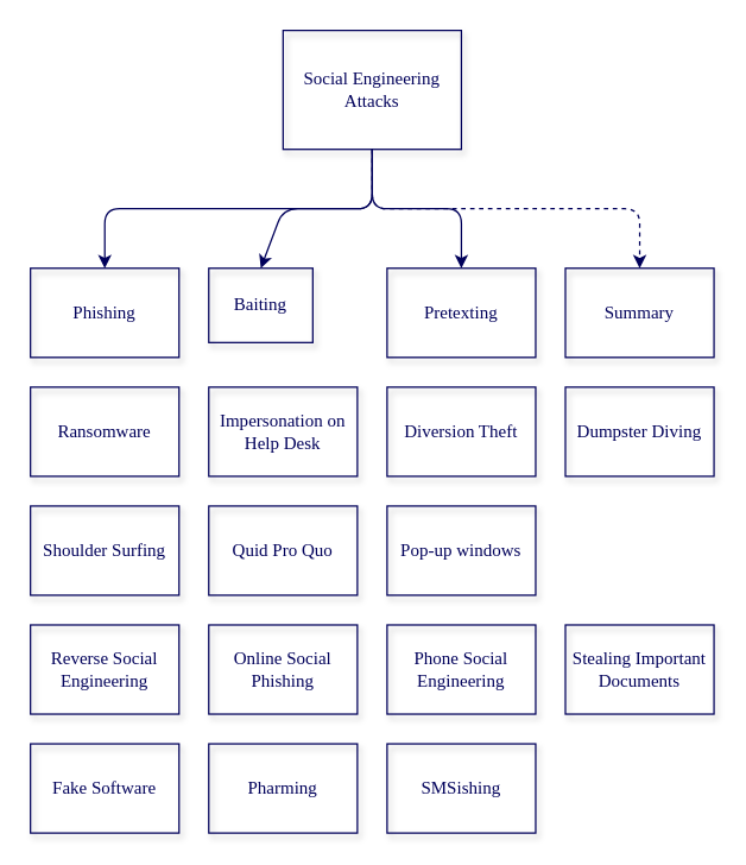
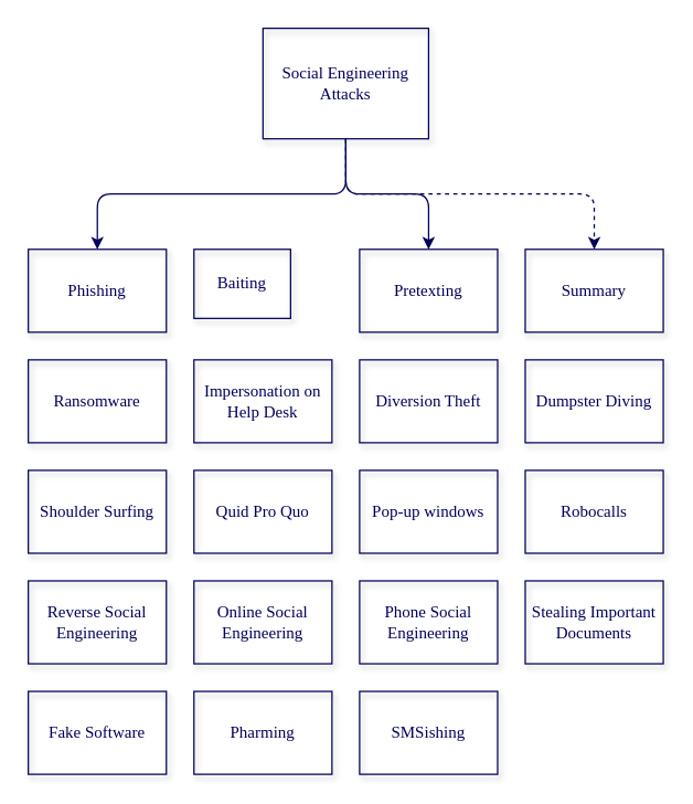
- <mxCell id="2" style="edgeStyle=none;html=1;exitX=0.5;exitY=1;exitDx=0;exitDy=0;entryX=0.5;entryY=0;entryDx=0;entryDy=0;fontFamily=CMU;fontSource=https%3A%2F%2Ffonts.googleapis.com%2Fcss%3Ffamily%3DCMU;labelBackgroundColor=none;fontColor=#00005A;strokeColor=#00005A;" edge="1" parent="1" source="5" target="7"><mxGeometry relative="1" as="geometry"><Array as="points"><mxPoint x="250" y="140" /><mxPoint x="190" y="140" /></Array></mxGeometry></mxCell>
+ <mxCell id="17" value="Robocalls" style="rounded=0;whiteSpace=wrap;html=1;fontFamily=CMU;fontSource=https%3A%2F%2Ffonts.googleapis.com%2Fcss%3Ffamily%3DCMU;labelBackgroundColor=none;fontColor=#00005A;strokeColor=#00005A;fillColor=none;shadow=1;" vertex="1" parent="1"><mxGeometry x="380" y="340" width="100" height="60" as="geometry" /></mxCell>
- <mxCell id="19" value="Online Social Phishing" style="rounded=0;whiteSpace=wrap;html=1;fontFamily=CMU;fontSource=https%3A%2F%2Ffonts.googleapis.com%2Fcss%3Ffamily%3DCMU;labelBackgroundColor=none;fontColor=#00005A;strokeColor=#00005A;fillColor=none;shadow=1;" vertex="1" parent="1"><mxGeometry x="140" y="420" width="100" height="60" as="geometry" /></mxCell>
+ <mxCell id="19" value="Online Social Engineering" style="rounded=0;whiteSpace=wrap;html=1;fontFamily=CMU;fontSource=https%3A%2F%2Ffonts.googleapis.com%2Fcss%3Ffamily%3DCMU;labelBackgroundColor=none;fontColor=#00005A;strokeColor=#00005A;fillColor=none;shadow=1;" vertex="1" parent="1"><mxGeometry x="140" y="420" width="100" height="60" as="geometry" /></mxCell>
